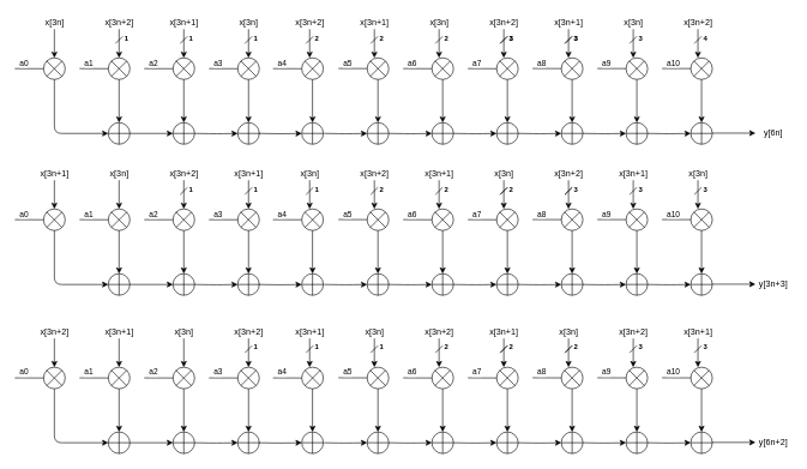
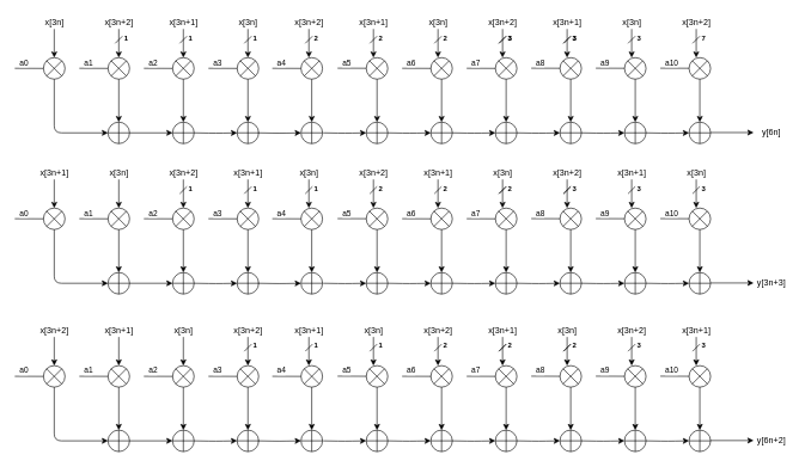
- <mxCell id="118" value="4" style="text;html=1;align=center;verticalAlign=top;resizable=0;points=[];autosize=1;fontSize=10;fontStyle=1;horizontal=1;" parent="1" vertex="1"><mxGeometry x="970" y="40" width="20" height="20" as="geometry" /></mxCell>
+ <mxCell id="118" value="7" style="text;html=1;align=center;verticalAlign=top;resizable=0;points=[];autosize=1;fontSize=10;fontStyle=1;horizontal=1;" parent="1" vertex="1"><mxGeometry x="970" y="40" width="20" height="20" as="geometry" /></mxCell>
